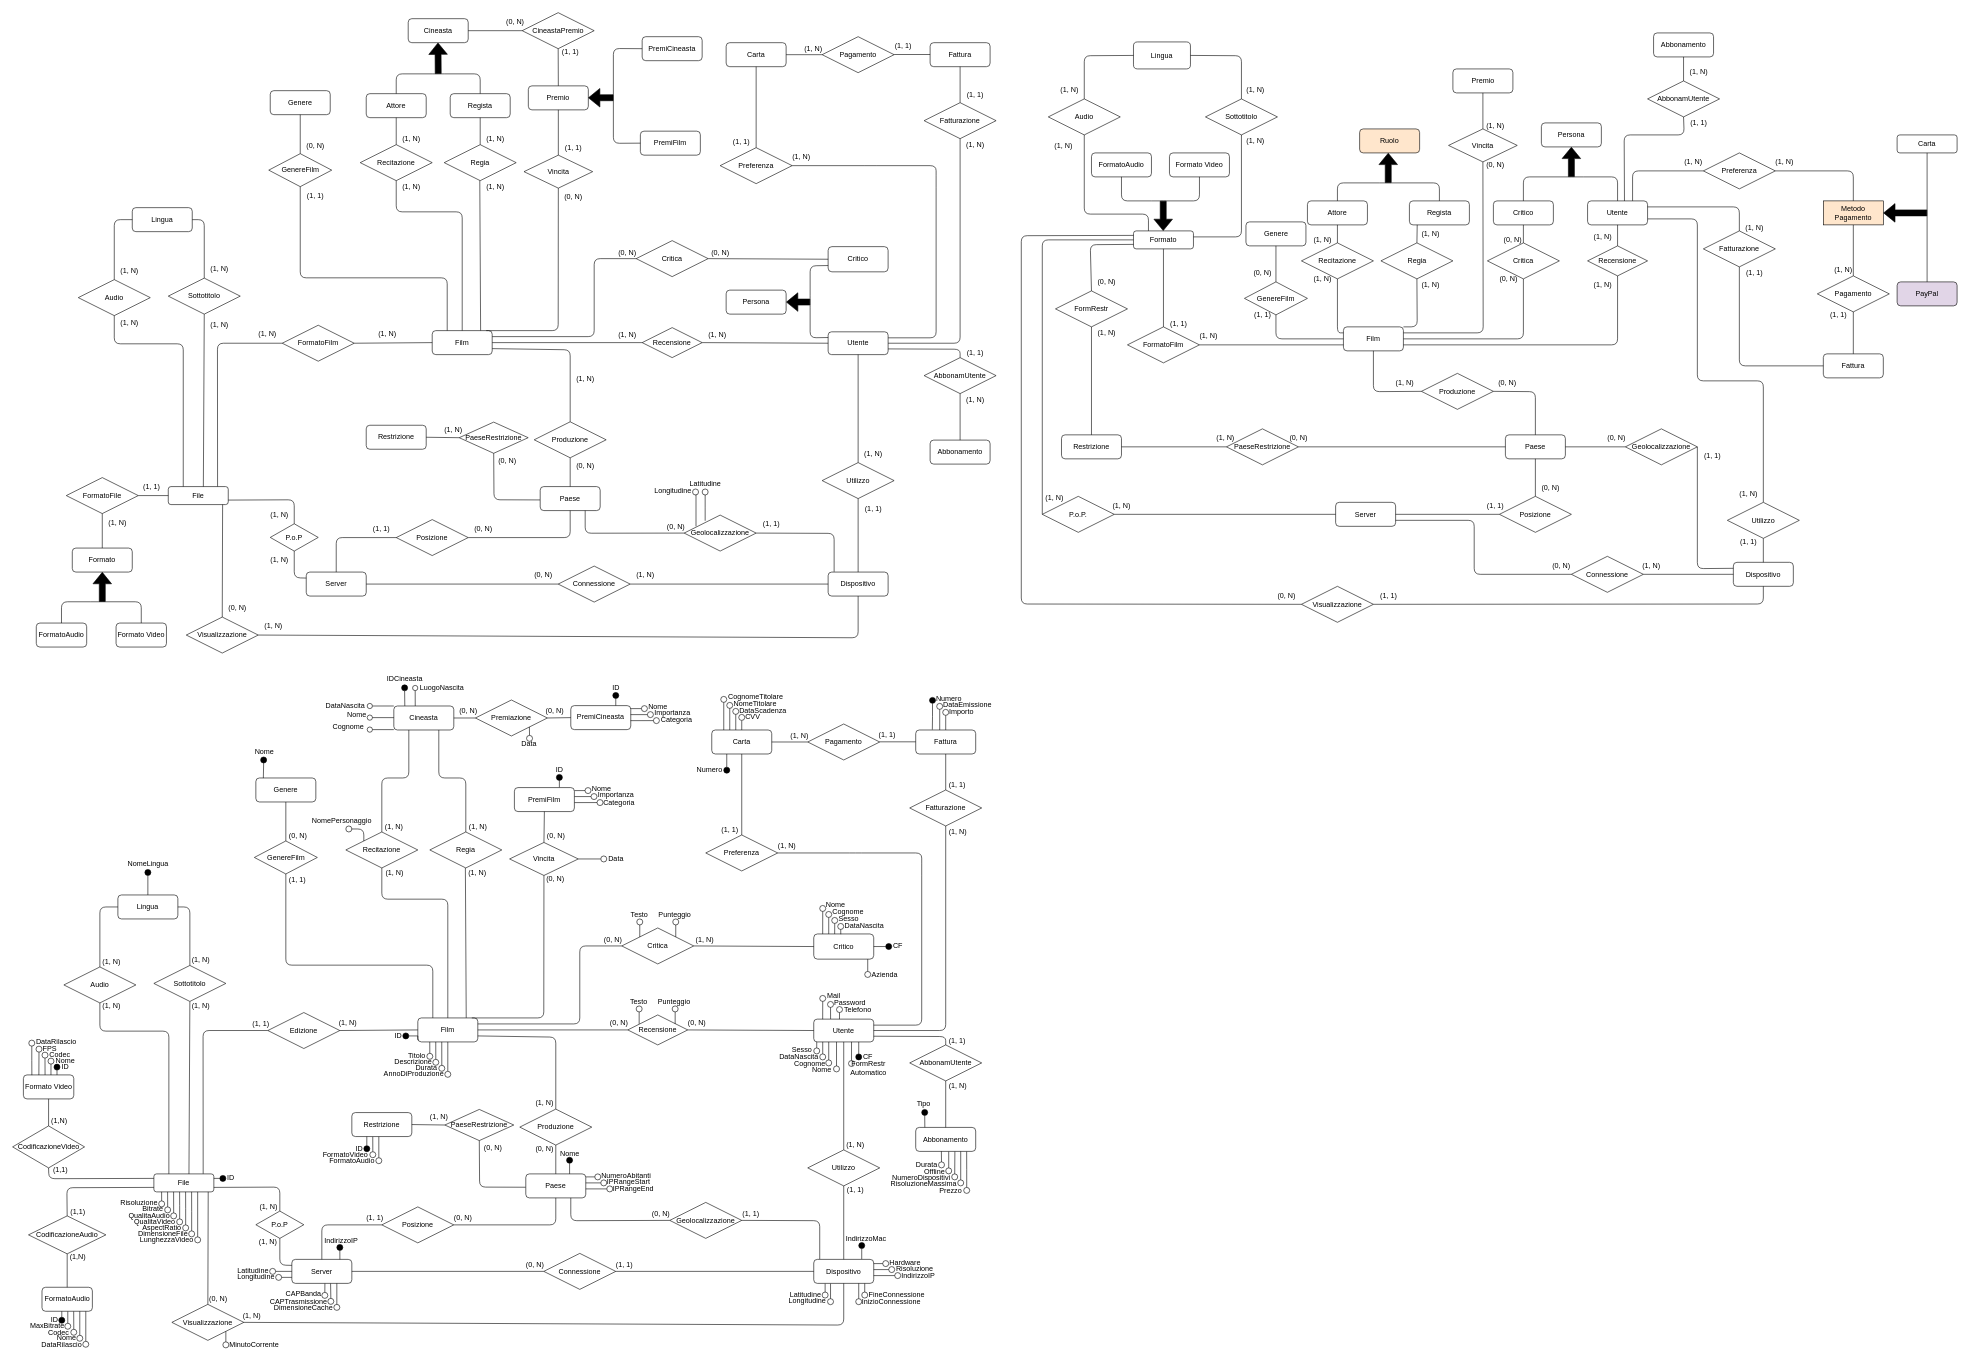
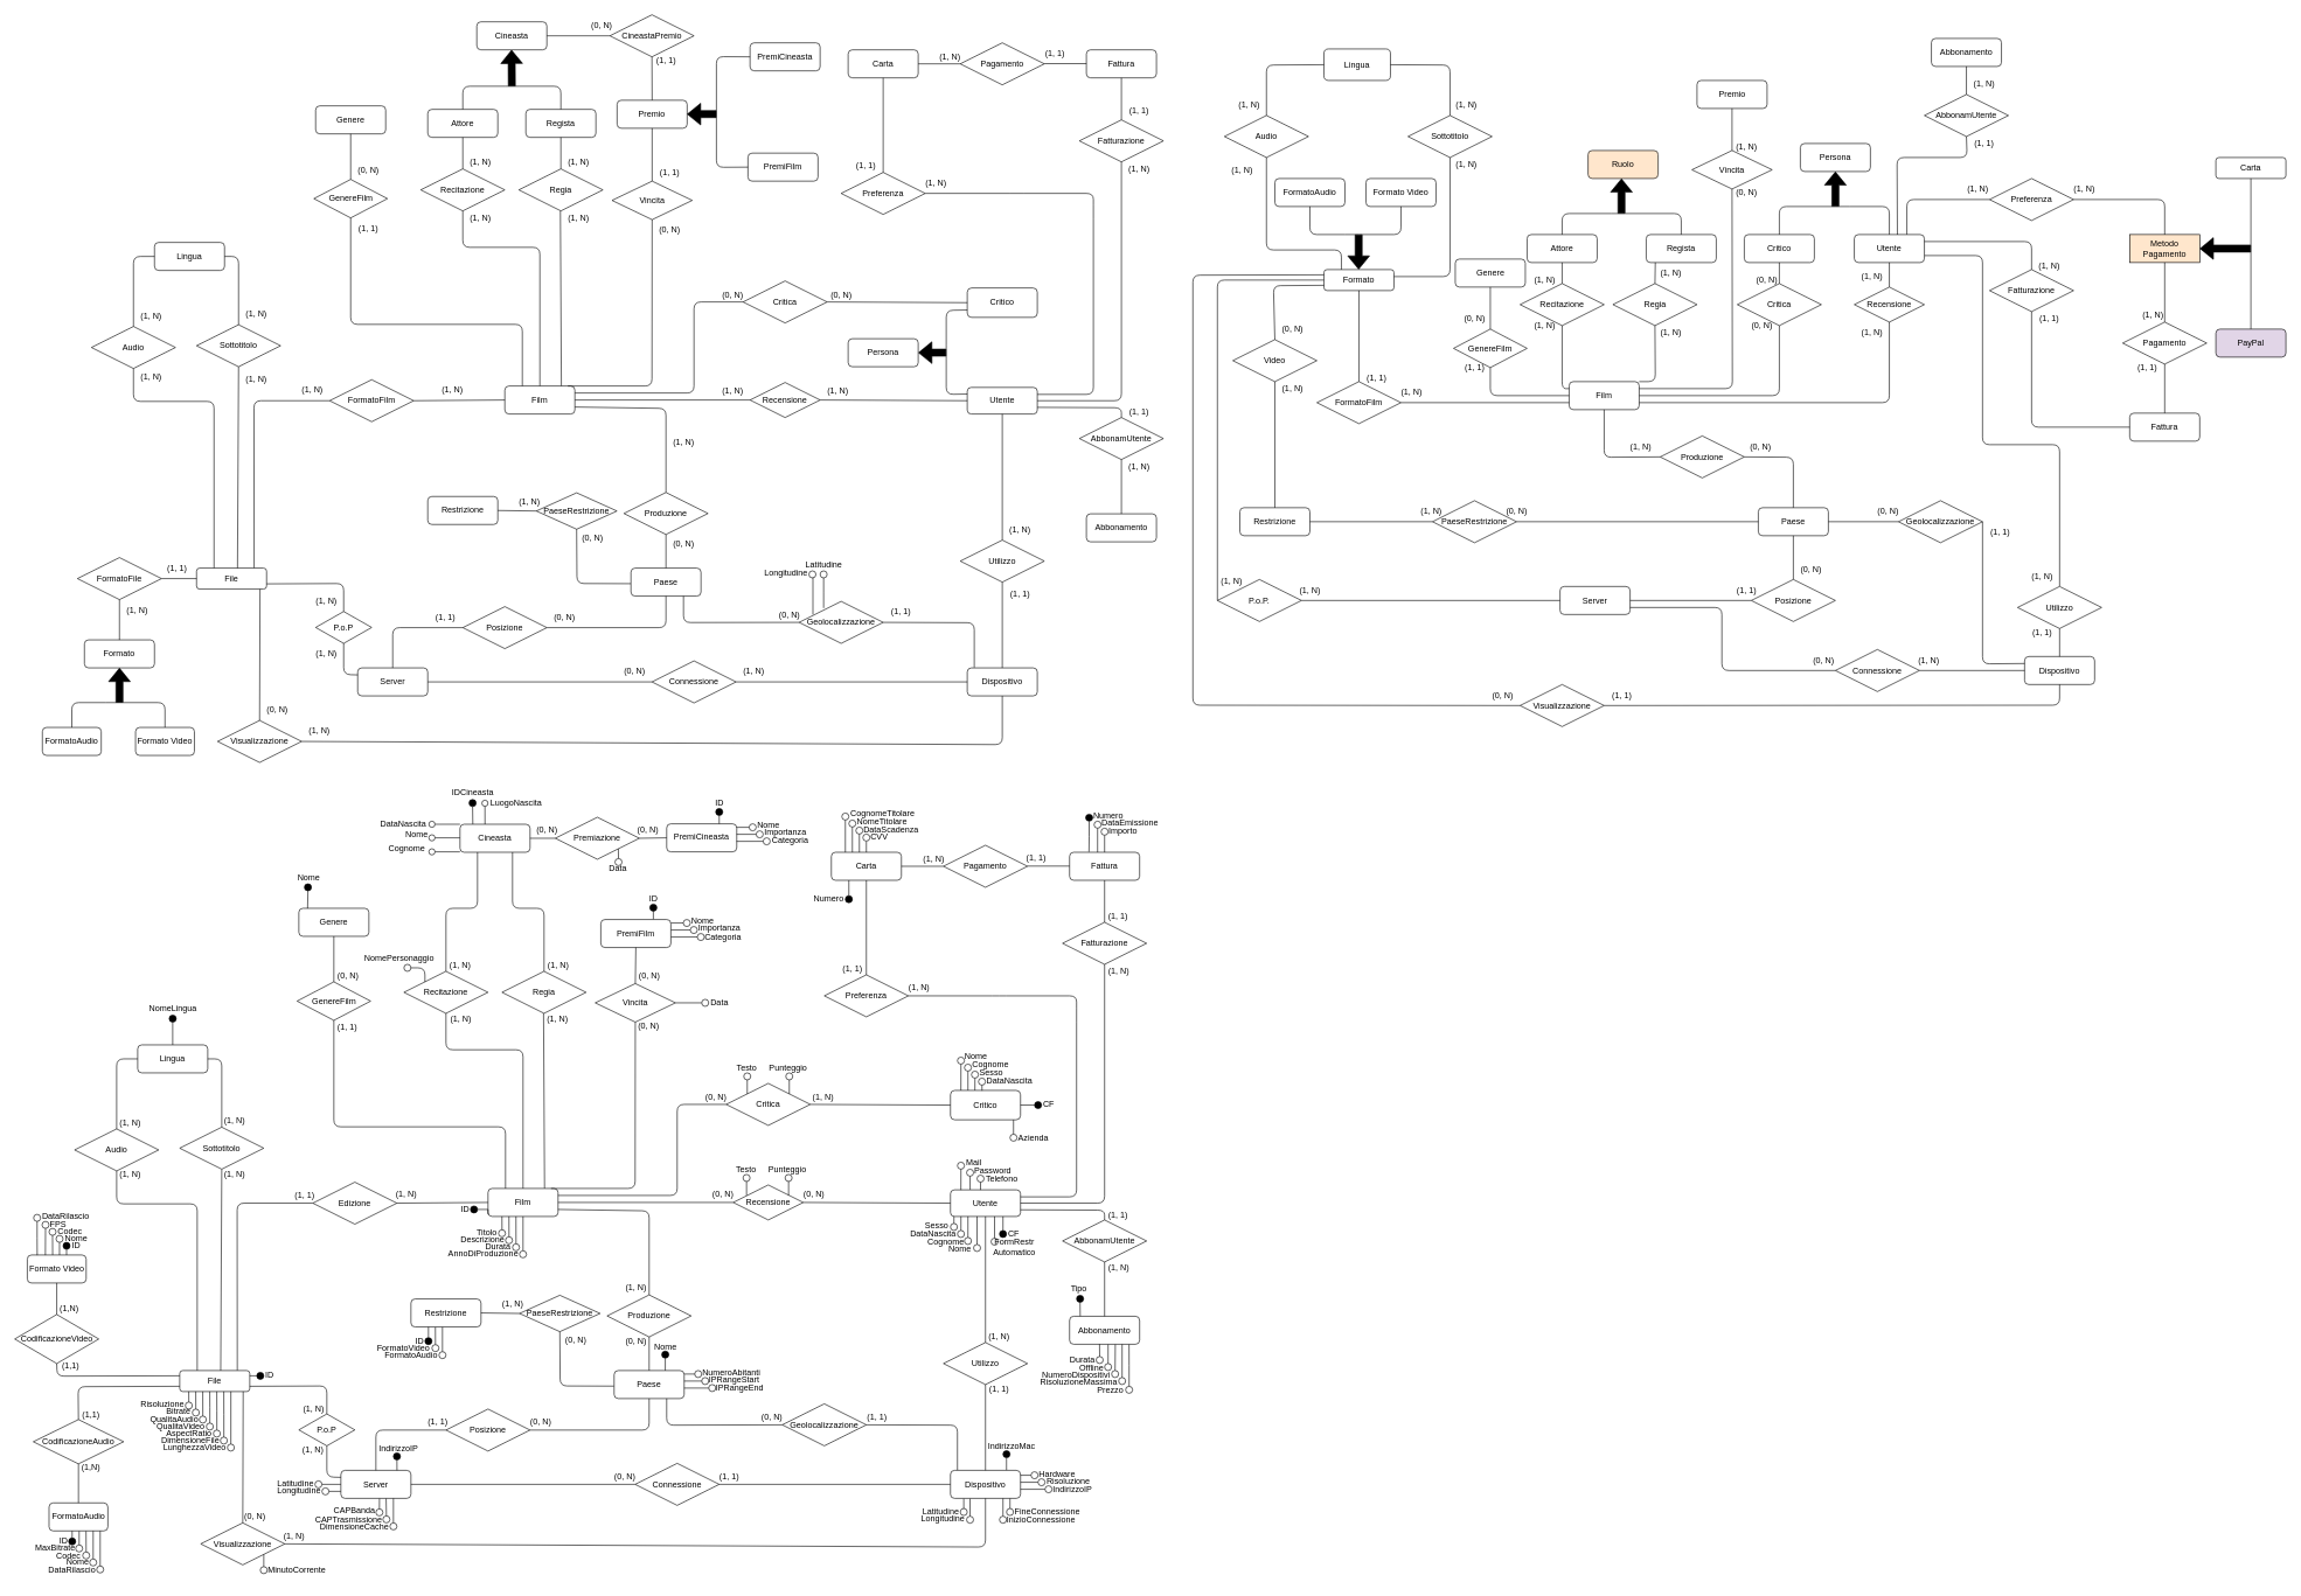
- <mxCell id="57" value="FormRestr" style="shape=rhombus;perimeter=rhombusPerimeter;whiteSpace=wrap;html=1;align=center;" parent="1" vertex="1"><mxGeometry x="1759" y="484" width="120" height="60" as="geometry" /></mxCell>
+ <mxCell id="57" value="Video" style="shape=rhombus;perimeter=rhombusPerimeter;whiteSpace=wrap;html=1;align=center;" parent="1" vertex="1"><mxGeometry x="1759" y="484" width="120" height="60" as="geometry" /></mxCell>
